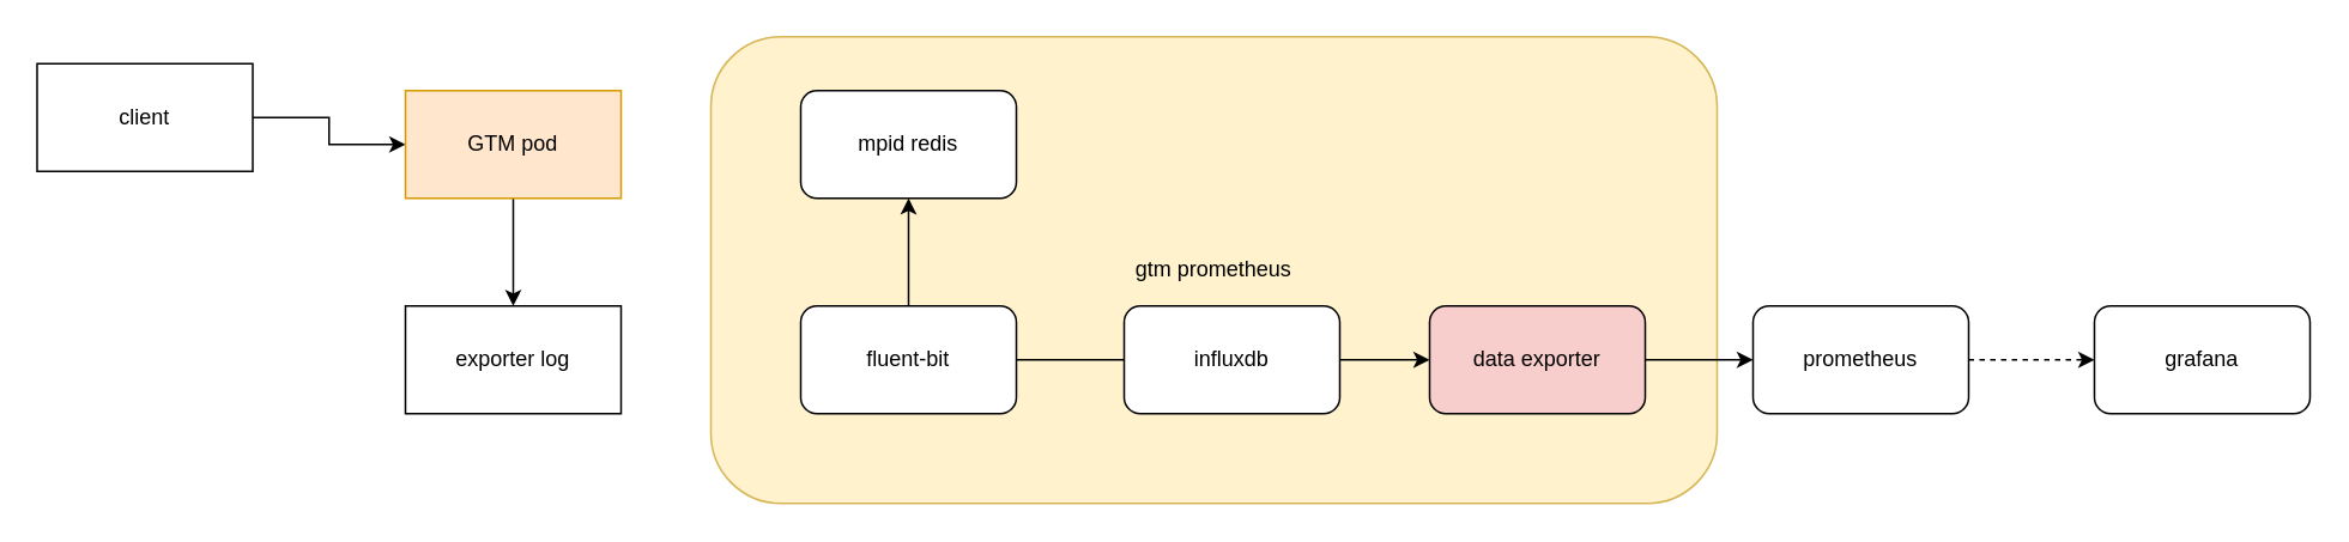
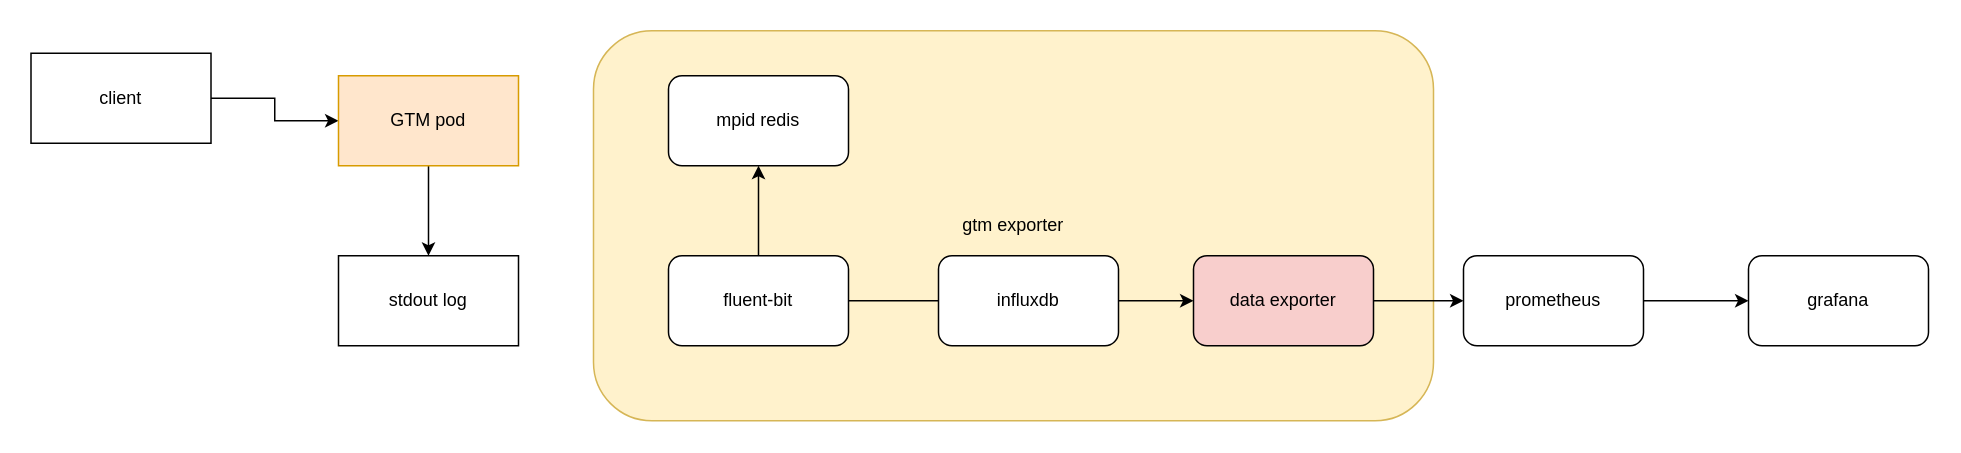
- <mxCell id="2" value="gtm prometheus" style="rounded=1;whiteSpace=wrap;html=1;fillColor=#fff2cc;strokeColor=#d6b656;" vertex="1" parent="1"><mxGeometry x="395" y="20" width="560" height="260" as="geometry" /></mxCell>
+ <mxCell id="2" value="gtm exporter" style="rounded=1;whiteSpace=wrap;html=1;fillColor=#fff2cc;strokeColor=#d6b656;" vertex="1" parent="1"><mxGeometry x="395" y="20" width="560" height="260" as="geometry" /></mxCell>
- <mxCell id="7" value="exporter log" style="rounded=0;whiteSpace=wrap;html=1;" vertex="1" parent="1"><mxGeometry x="225" y="170" width="120" height="60" as="geometry" /></mxCell>
+ <mxCell id="7" value="stdout log" style="rounded=0;whiteSpace=wrap;html=1;" vertex="1" parent="1"><mxGeometry x="225" y="170" width="120" height="60" as="geometry" /></mxCell>
- <mxCell id="16" value="" style="edgeStyle=orthogonalEdgeStyle;rounded=0;orthogonalLoop=1;jettySize=auto;html=1;dashed=1;" edge="1" parent="1" source="17" target="18"><mxGeometry relative="1" as="geometry" /></mxCell>
+ <mxCell id="16" value="" style="edgeStyle=orthogonalEdgeStyle;rounded=0;orthogonalLoop=1;jettySize=auto;html=1;" edge="1" parent="1" source="17" target="18"><mxGeometry relative="1" as="geometry" /></mxCell>
